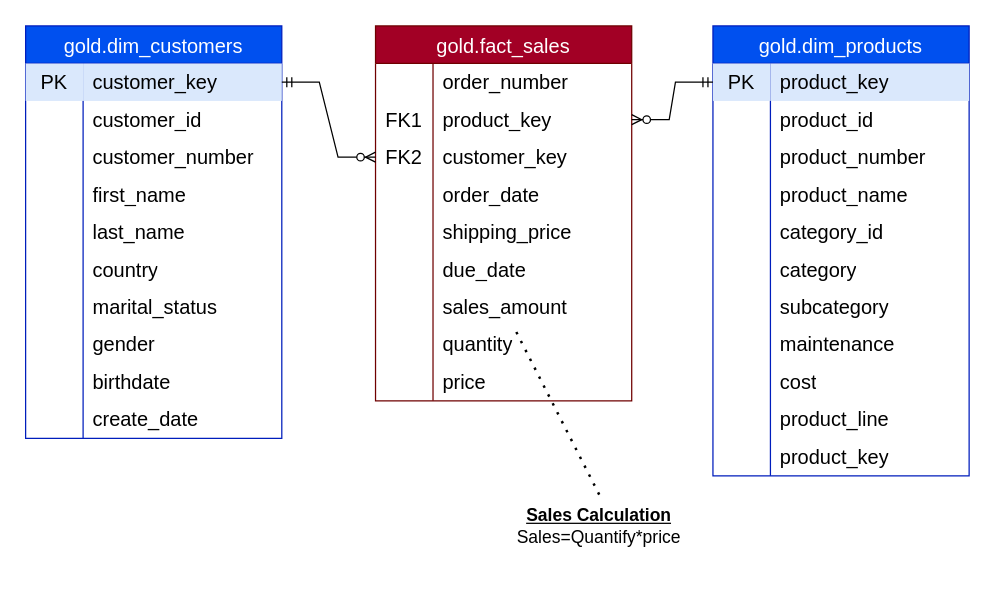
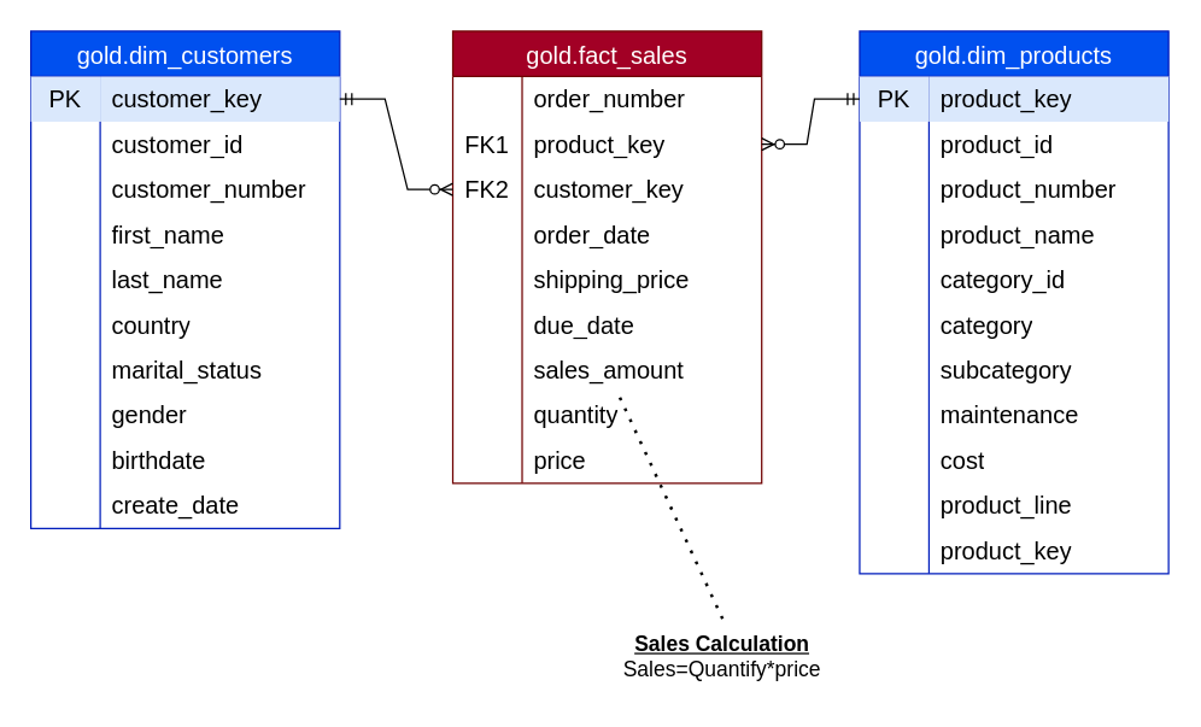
- <mxCell id="97" value="&lt;font style=&quot;font-size: 14px;&quot;&gt;&lt;u&gt;&lt;b&gt;Sales Calculation&lt;/b&gt;&lt;/u&gt;&lt;/font&gt;&lt;div&gt;&lt;font style=&quot;font-size: 14px;&quot;&gt;Sales=Quantify*price&lt;/font&gt;&lt;/div&gt;" style="text;html=1;align=center;verticalAlign=middle;whiteSpace=wrap;rounded=0;" vertex="1" parent="1"><mxGeometry x="404" y="395" width="150" height="50" as="geometry" /></mxCell>
+ <mxCell id="97" value="&lt;font style=&quot;font-size: 14px;&quot;&gt;&lt;u&gt;&lt;b&gt;Sales Calculation&lt;/b&gt;&lt;/u&gt;&lt;/font&gt;&lt;div&gt;&lt;font style=&quot;font-size: 14px;&quot;&gt;Sales=Quantify*price&lt;/font&gt;&lt;/div&gt;" style="text;html=1;align=center;verticalAlign=middle;whiteSpace=wrap;rounded=0;" vertex="1" parent="1"><mxGeometry x="404" y="410" width="150" height="50" as="geometry" /></mxCell>
